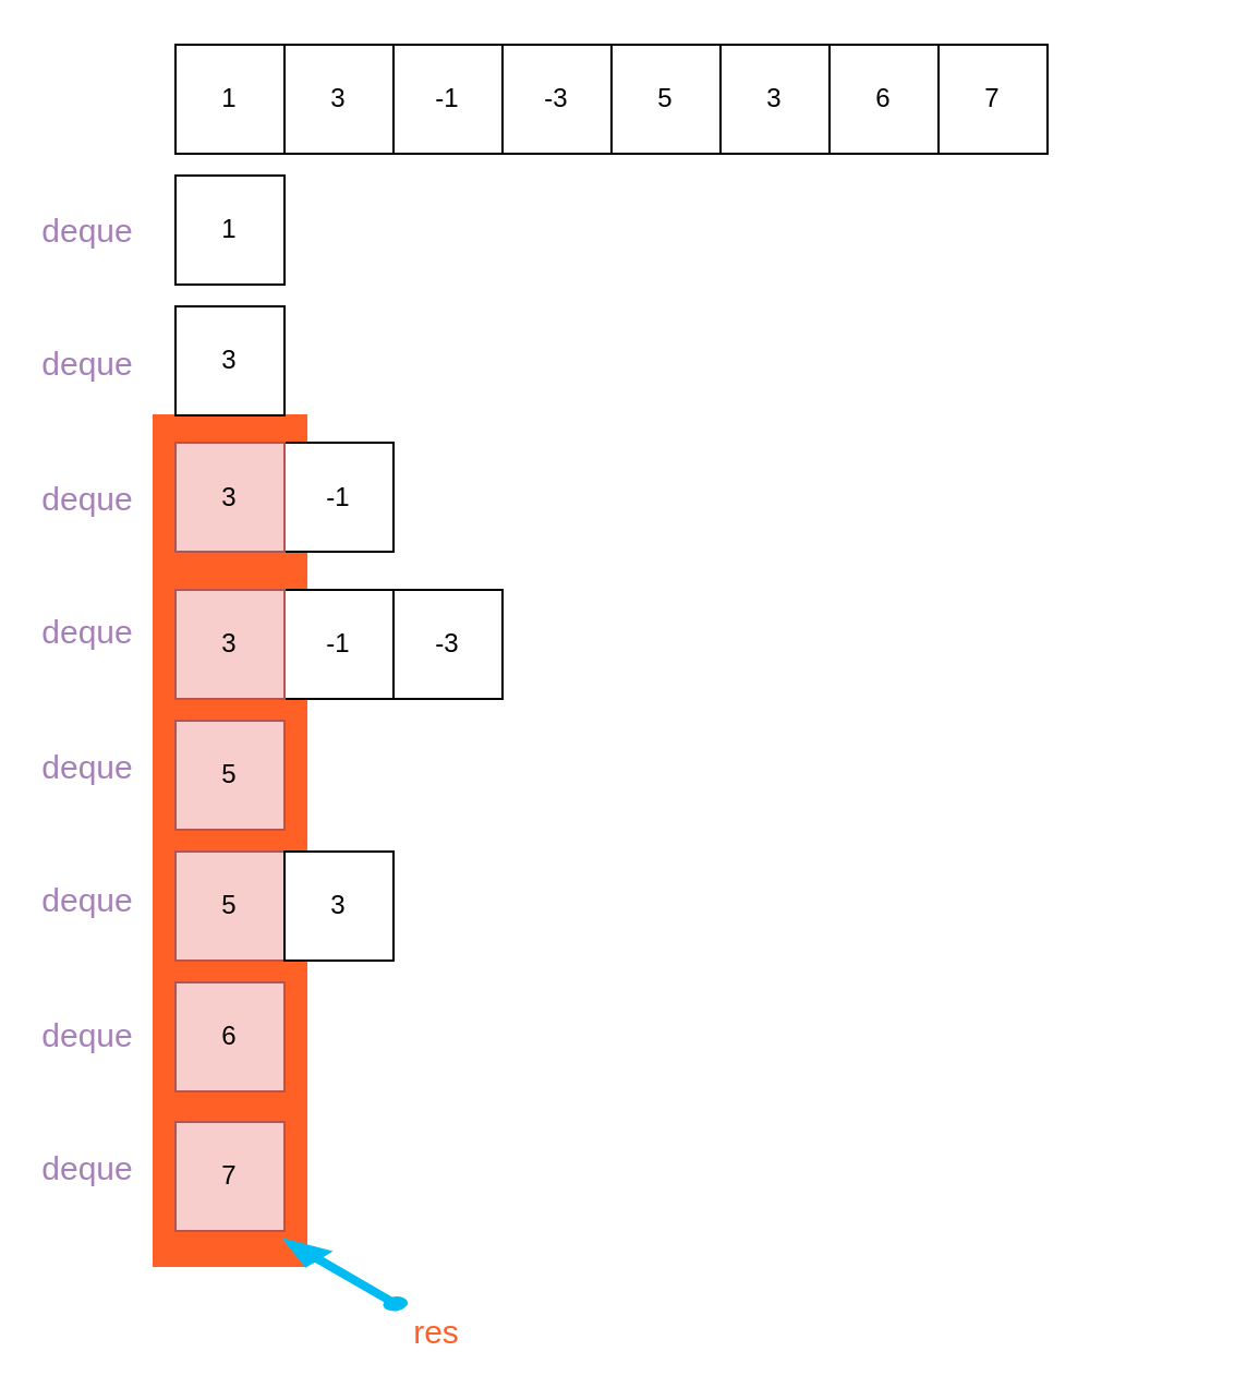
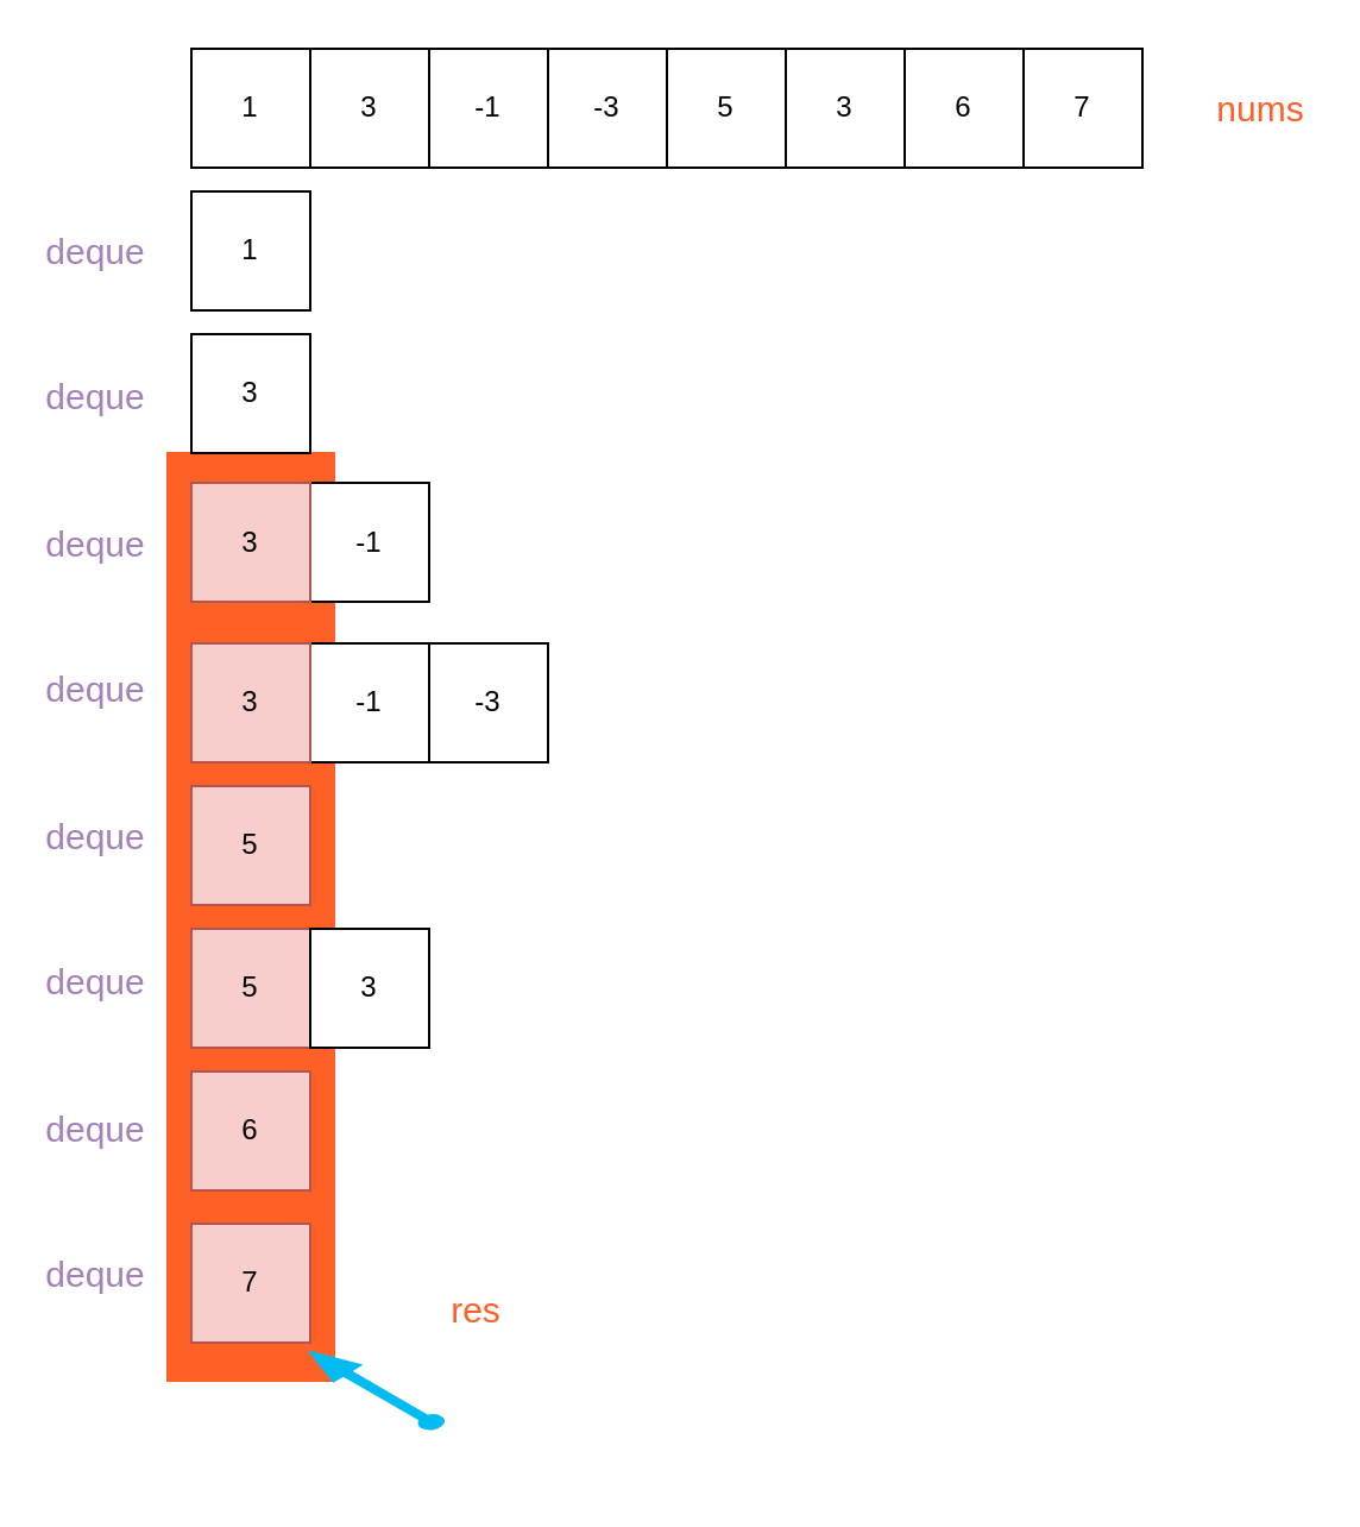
+ <mxCell id="33" value="&lt;font color=&quot;#ff6026&quot;&gt;nums&lt;/font&gt;" style="text;html=1;strokeColor=none;fillColor=none;align=center;verticalAlign=middle;whiteSpace=wrap;rounded=0;fontColor=#A680B8;fontSize=15;" vertex="1" parent="1"><mxGeometry x="510" y="35" width="40" height="20" as="geometry" /></mxCell>
- <mxCell id="31" value="&lt;font color=&quot;#ff6026&quot;&gt;res&lt;/font&gt;" style="text;html=1;strokeColor=none;fillColor=none;align=center;verticalAlign=middle;whiteSpace=wrap;rounded=0;fontColor=#A680B8;fontSize=15;" vertex="1" parent="1"><mxGeometry x="180" y="600" width="40" height="20" as="geometry" /></mxCell>
+ <mxCell id="31" value="&lt;font color=&quot;#ff6026&quot;&gt;res&lt;/font&gt;" style="text;html=1;strokeColor=none;fillColor=none;align=center;verticalAlign=middle;whiteSpace=wrap;rounded=0;fontColor=#A680B8;fontSize=15;" vertex="1" parent="1"><mxGeometry x="180" y="540" width="40" height="20" as="geometry" /></mxCell>
